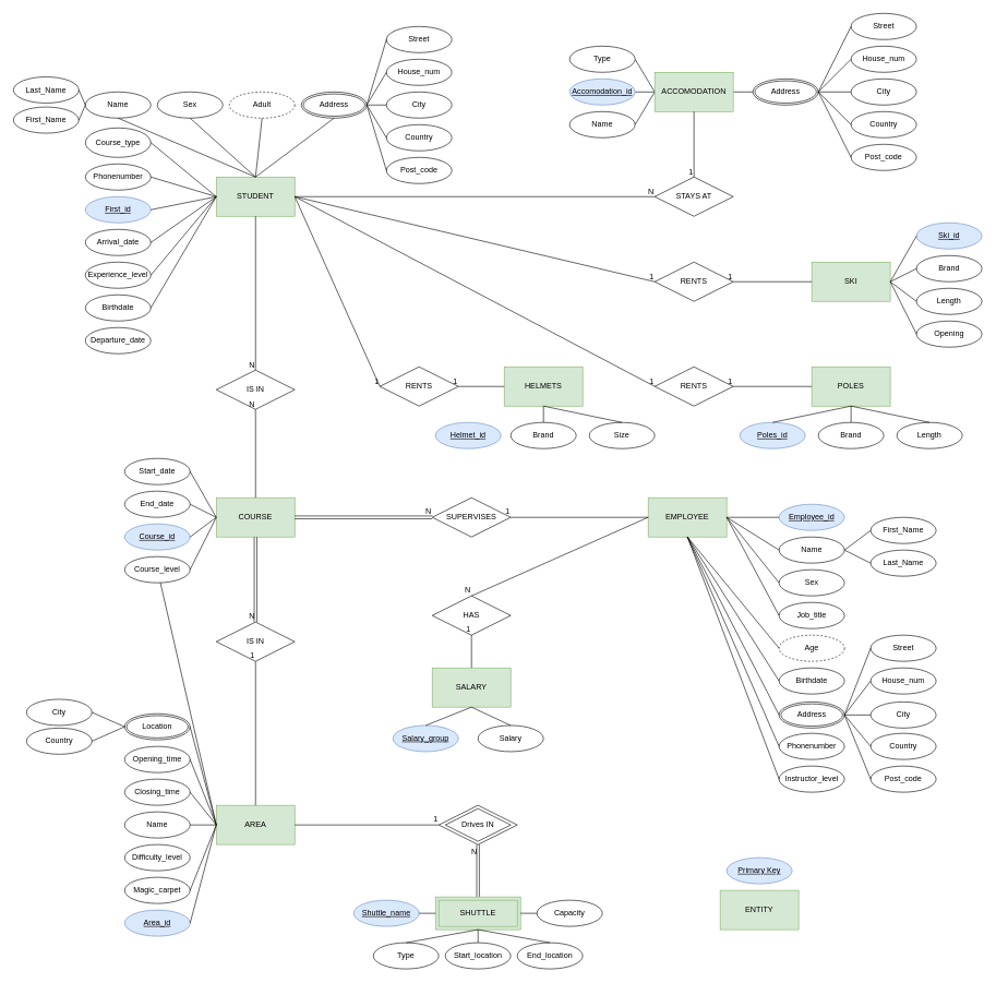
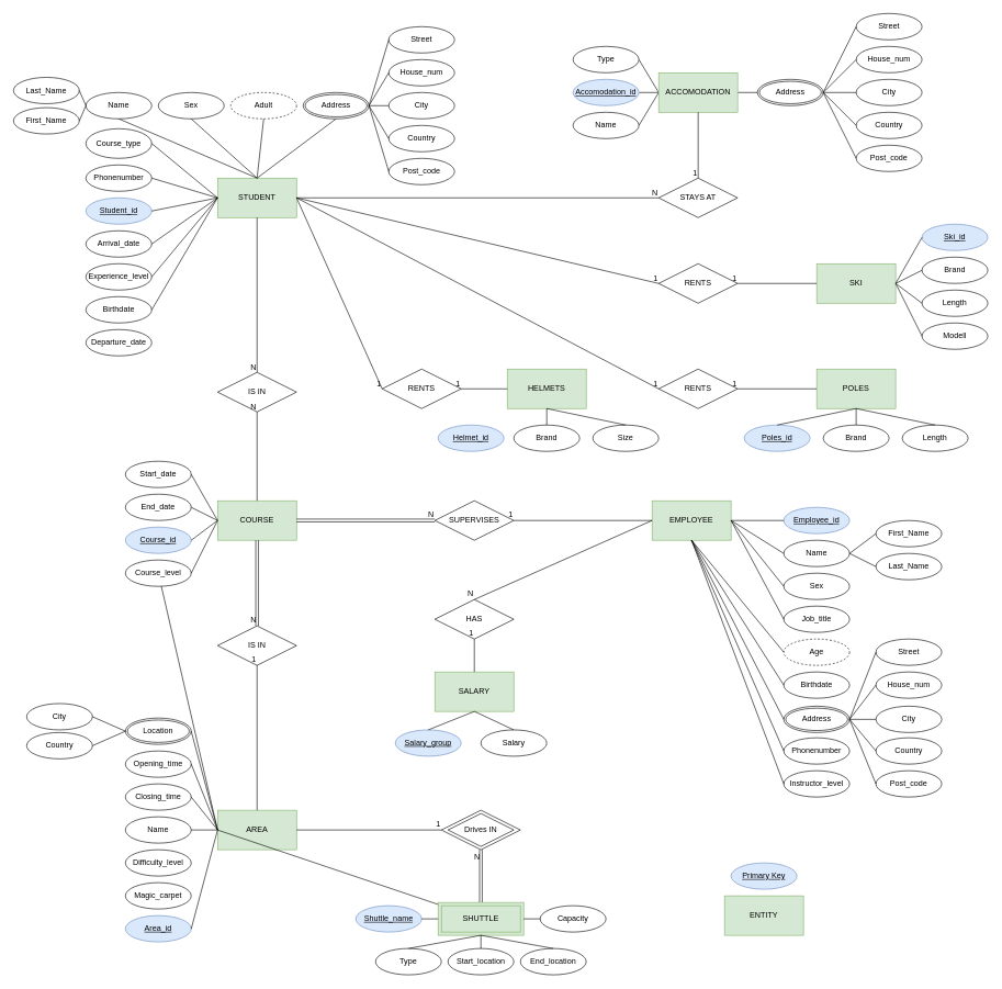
- <mxCell id="14" value="First_id" style="ellipse;whiteSpace=wrap;html=1;align=center;fontStyle=4;fillColor=#dae8fc;strokeColor=#6c8ebf;" parent="1" vertex="1"><mxGeometry x="130" y="300" width="100" height="40" as="geometry" /></mxCell>
+ <mxCell id="14" value="Student_id" style="ellipse;whiteSpace=wrap;html=1;align=center;fontStyle=4;fillColor=#dae8fc;strokeColor=#6c8ebf;" parent="1" vertex="1"><mxGeometry x="130" y="300" width="100" height="40" as="geometry" /></mxCell>
- <mxCell id="126" value="Opening" style="ellipse;whiteSpace=wrap;html=1;align=center;" parent="1" vertex="1"><mxGeometry x="1400" y="490" width="100" height="40" as="geometry" /></mxCell>
+ <mxCell id="126" value="Modell" style="ellipse;whiteSpace=wrap;html=1;align=center;" parent="1" vertex="1"><mxGeometry x="1400" y="490" width="100" height="40" as="geometry" /></mxCell>
- <mxCell id="175" value="" style="endArrow=none;html=1;rounded=0;exitX=0;exitY=0.5;exitDx=0;exitDy=0;entryX=1;entryY=0.5;entryDx=0;entryDy=0;" edge="1" parent="1" source="5" target="36"><mxGeometry width="50" height="50" relative="1" as="geometry"><mxPoint x="710" y="1500" as="sourcePoint" /><mxPoint x="760" y="1450" as="targetPoint" /></mxGeometry></mxCell>
+ <mxCell id="175" value="" style="endArrow=none;html=1;rounded=0;exitX=0;exitY=0.5;exitDx=0;exitDy=0;" edge="1" parent="1" source="5" target="83"><mxGeometry width="50" height="50" relative="1" as="geometry"><mxPoint x="710" y="1500" as="sourcePoint" /><mxPoint x="760" y="1450" as="targetPoint" /></mxGeometry></mxCell>
